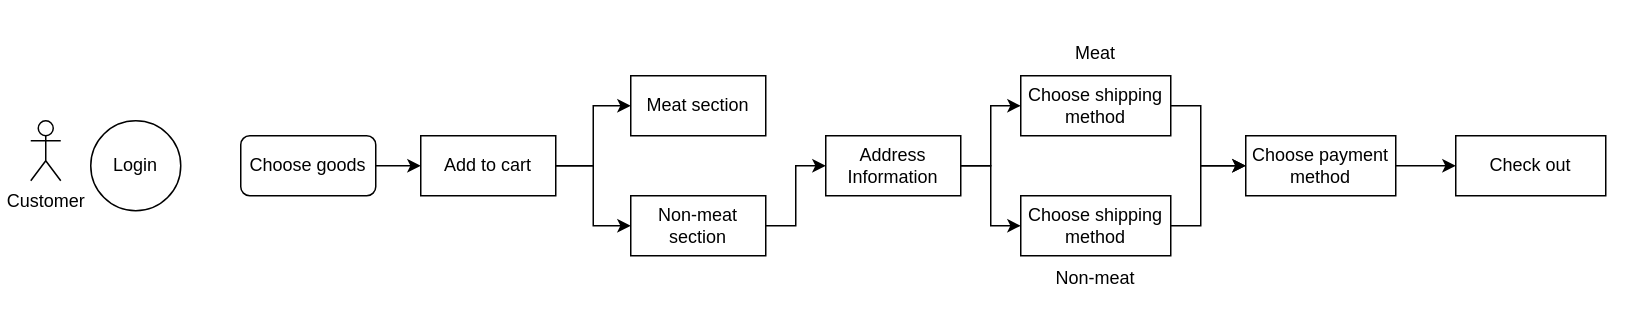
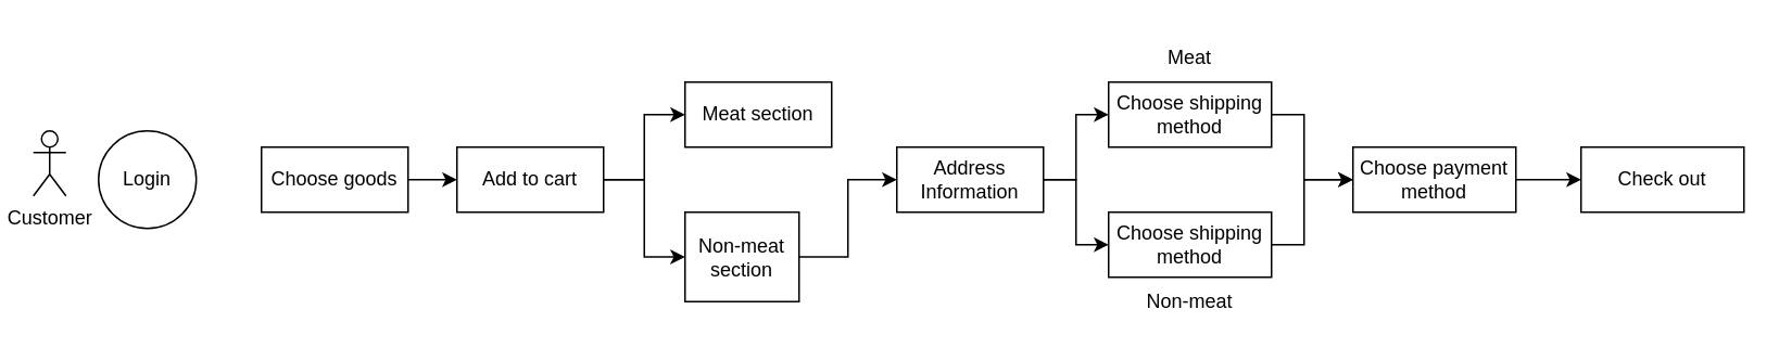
- <mxCell id="5" value="Choose goods" style="whiteSpace=wrap;html=1;rounded=1;" vertex="1" parent="1"><mxGeometry x="160" y="90" width="90" height="40" as="geometry" /></mxCell>
+ <mxCell id="5" value="Choose goods" style="whiteSpace=wrap;html=1;" vertex="1" parent="1"><mxGeometry x="160" y="90" width="90" height="40" as="geometry" /></mxCell>
- <mxCell id="11" value="Non-meat section" style="whiteSpace=wrap;html=1;" vertex="1" parent="1"><mxGeometry x="420" y="130" width="90" height="40" as="geometry" /></mxCell>
+ <mxCell id="11" value="Non-meat section" style="whiteSpace=wrap;html=1;" vertex="1" parent="1"><mxGeometry x="420" y="130" width="70" height="55" as="geometry" /></mxCell>
